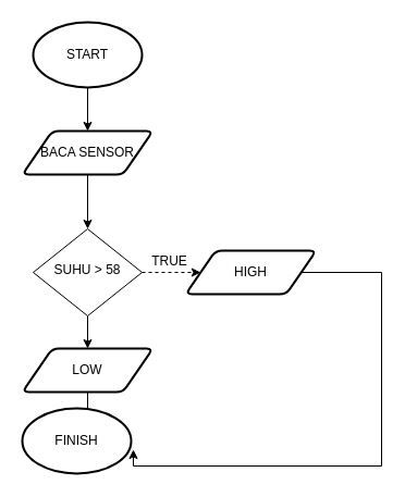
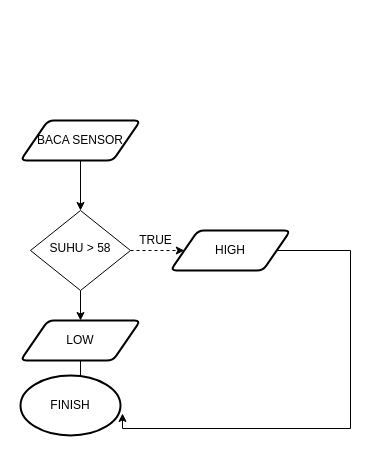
- <mxCell id="6" value="START" style="strokeWidth=2;html=1;shape=mxgraph.flowchart.start_1;whiteSpace=wrap;" parent="1" vertex="1"><mxGeometry x="30" y="20" width="100" height="60" as="geometry" /></mxCell>
- <mxCell id="5" style="edgeStyle=orthogonalEdgeStyle;rounded=0;orthogonalLoop=1;jettySize=auto;html=1;exitX=0.5;exitY=1;exitDx=0;exitDy=0;exitPerimeter=0;entryX=0.5;entryY=0;entryDx=0;entryDy=0;" parent="1" source="6" target="8" edge="1"><mxGeometry relative="1" as="geometry" /></mxCell>
